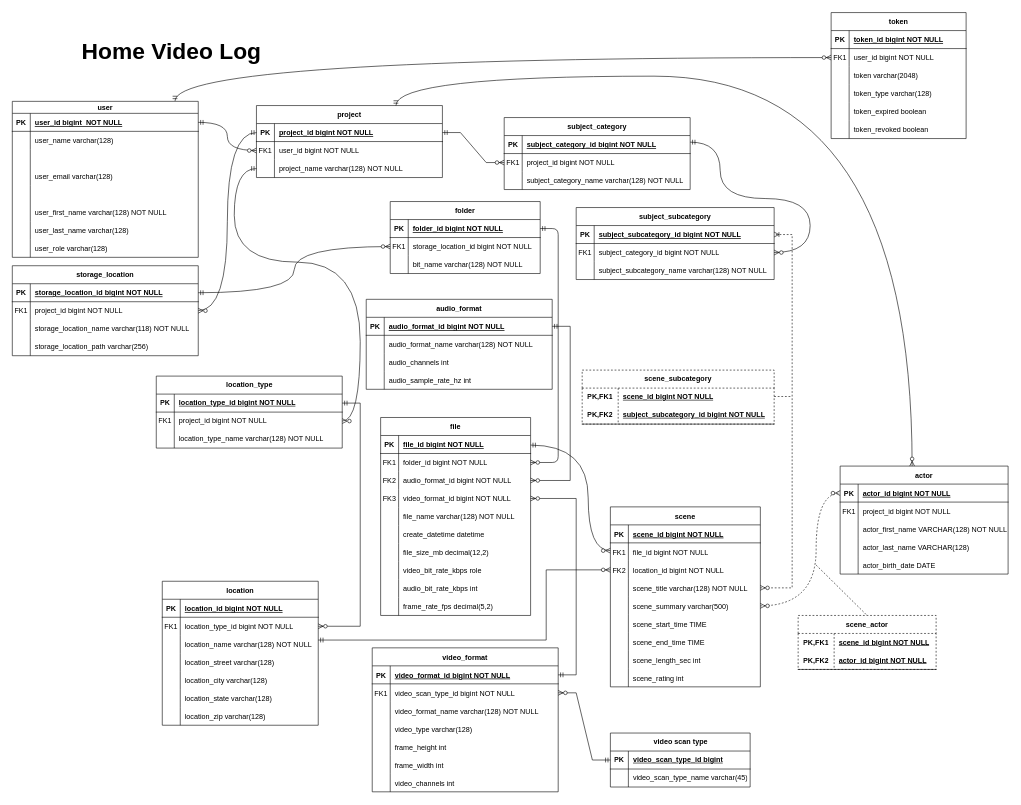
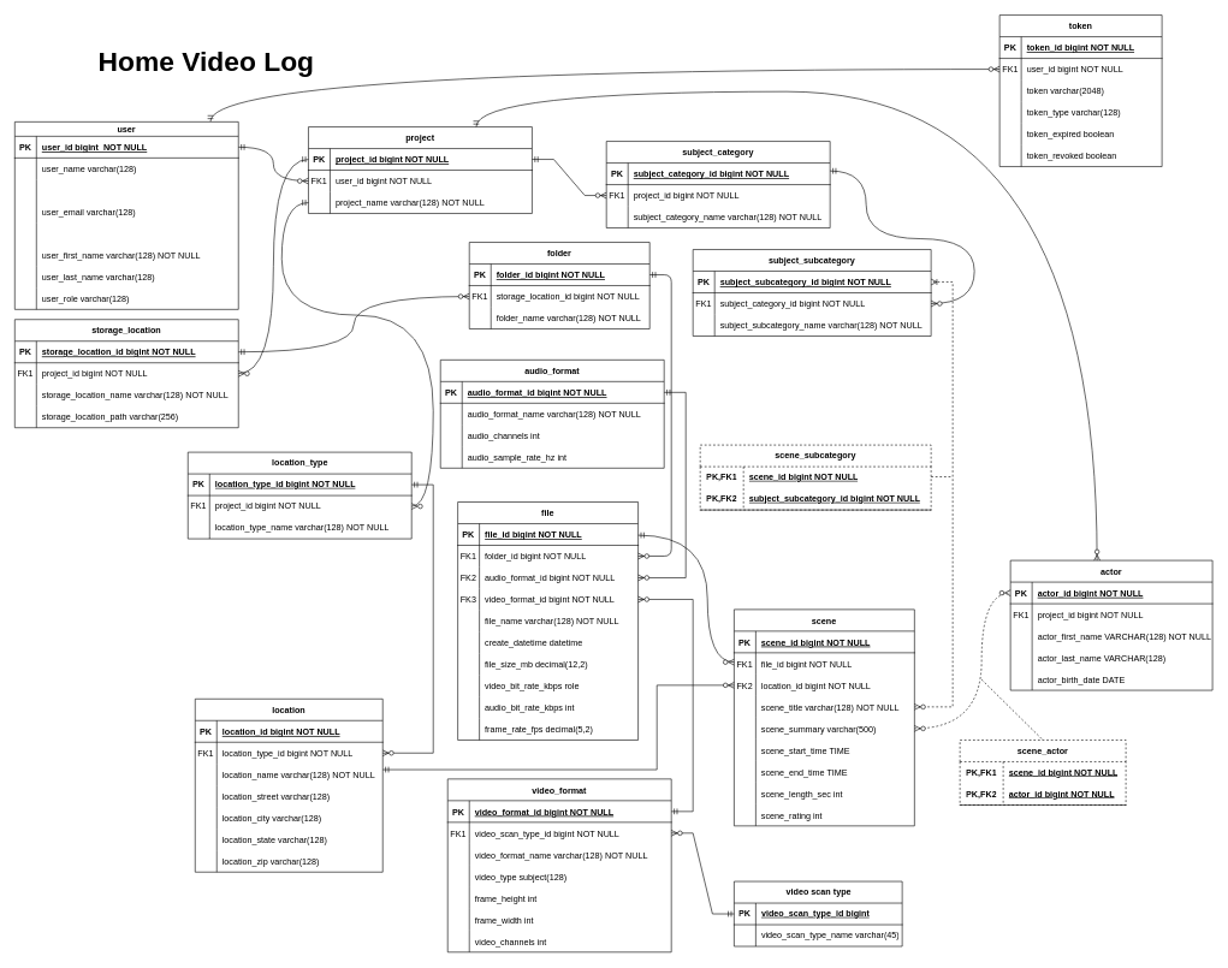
- <mxCell id="13" value="bit_name varchar(128) NOT NULL" style="shape=partialRectangle;overflow=hidden;connectable=0;fillColor=none;top=0;left=0;bottom=0;right=0;align=left;spacingLeft=6;" parent="11" vertex="1"><mxGeometry x="30" width="220" height="30" as="geometry"><mxRectangle width="220" height="30" as="alternateBounds" /></mxGeometry></mxCell>
+ <mxCell id="13" value="folder_name varchar(128) NOT NULL" style="shape=partialRectangle;overflow=hidden;connectable=0;fillColor=none;top=0;left=0;bottom=0;right=0;align=left;spacingLeft=6;" parent="11" vertex="1"><mxGeometry x="30" width="220" height="30" as="geometry"><mxRectangle width="220" height="30" as="alternateBounds" /></mxGeometry></mxCell>
- <mxCell id="23" value="storage_location_name varchar(118) NOT NULL" style="shape=partialRectangle;overflow=hidden;connectable=0;fillColor=none;top=0;left=0;bottom=0;right=0;align=left;spacingLeft=6;" parent="21" vertex="1"><mxGeometry x="30" width="280" height="30" as="geometry"><mxRectangle width="280" height="30" as="alternateBounds" /></mxGeometry></mxCell>
+ <mxCell id="23" value="storage_location_name varchar(128) NOT NULL" style="shape=partialRectangle;overflow=hidden;connectable=0;fillColor=none;top=0;left=0;bottom=0;right=0;align=left;spacingLeft=6;" parent="21" vertex="1"><mxGeometry x="30" width="280" height="30" as="geometry"><mxRectangle width="280" height="30" as="alternateBounds" /></mxGeometry></mxCell>
- <mxCell id="72" value="video_type varchar(128)" style="shape=partialRectangle;overflow=hidden;connectable=0;fillColor=none;top=0;left=0;bottom=0;right=0;align=left;spacingLeft=6;" parent="70" vertex="1"><mxGeometry x="30" width="280" height="30" as="geometry"><mxRectangle width="280" height="30" as="alternateBounds" /></mxGeometry></mxCell>
+ <mxCell id="72" value="video_type subject(128)" style="shape=partialRectangle;overflow=hidden;connectable=0;fillColor=none;top=0;left=0;bottom=0;right=0;align=left;spacingLeft=6;" parent="70" vertex="1"><mxGeometry x="30" width="280" height="30" as="geometry"><mxRectangle width="280" height="30" as="alternateBounds" /></mxGeometry></mxCell>
